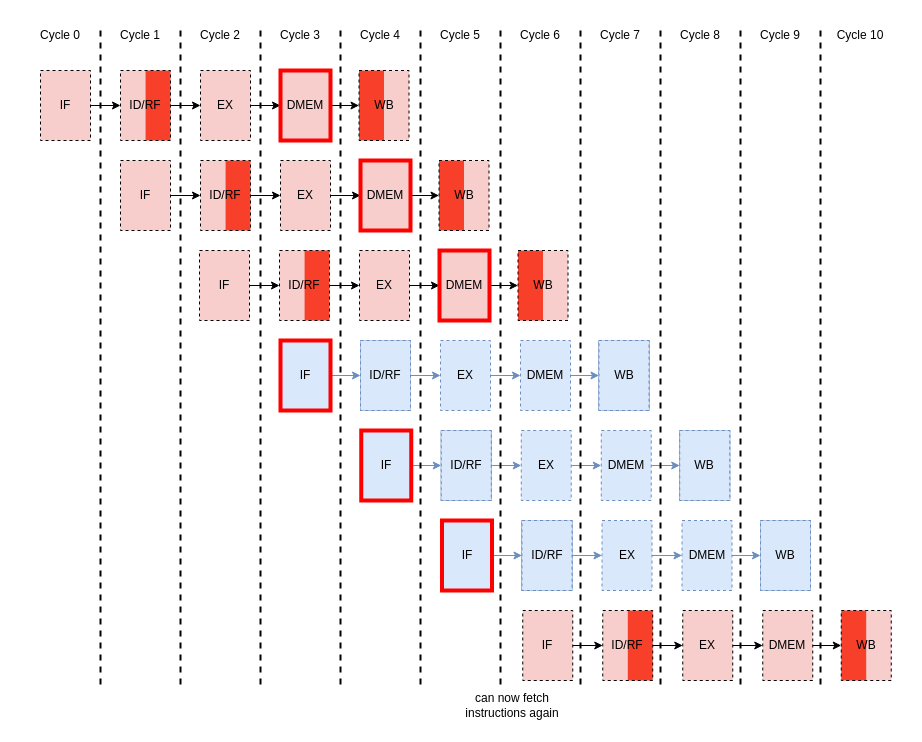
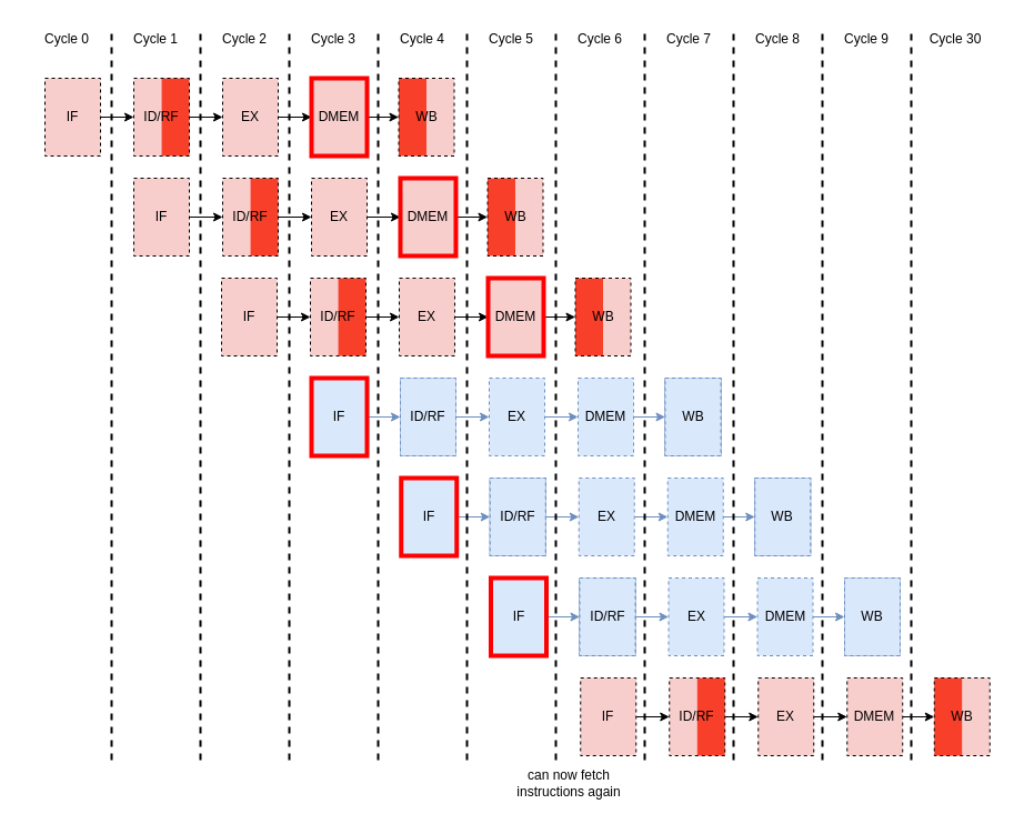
- <mxCell id="127" value="Cycle 10" style="text;html=1;strokeColor=none;fillColor=none;align=center;verticalAlign=middle;whiteSpace=wrap;rounded=0;strokeWidth=4;" vertex="1" parent="1"><mxGeometry x="820" y="20" width="80" height="30" as="geometry" /></mxCell>
+ <mxCell id="127" value="Cycle 30" style="text;html=1;strokeColor=none;fillColor=none;align=center;verticalAlign=middle;whiteSpace=wrap;rounded=0;strokeWidth=4;" vertex="1" parent="1"><mxGeometry x="820" y="20" width="80" height="30" as="geometry" /></mxCell>
